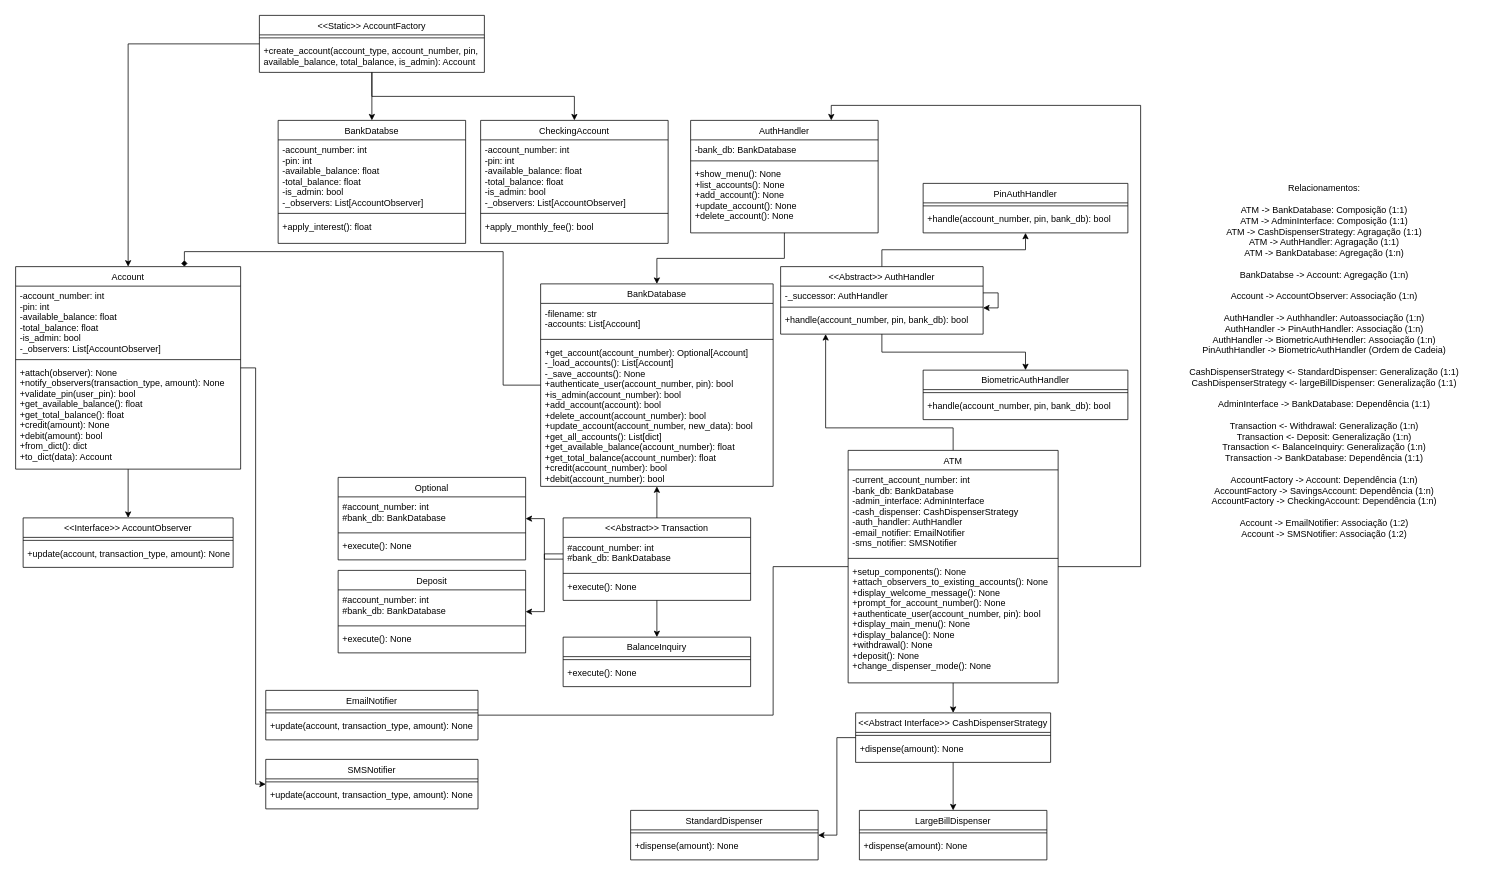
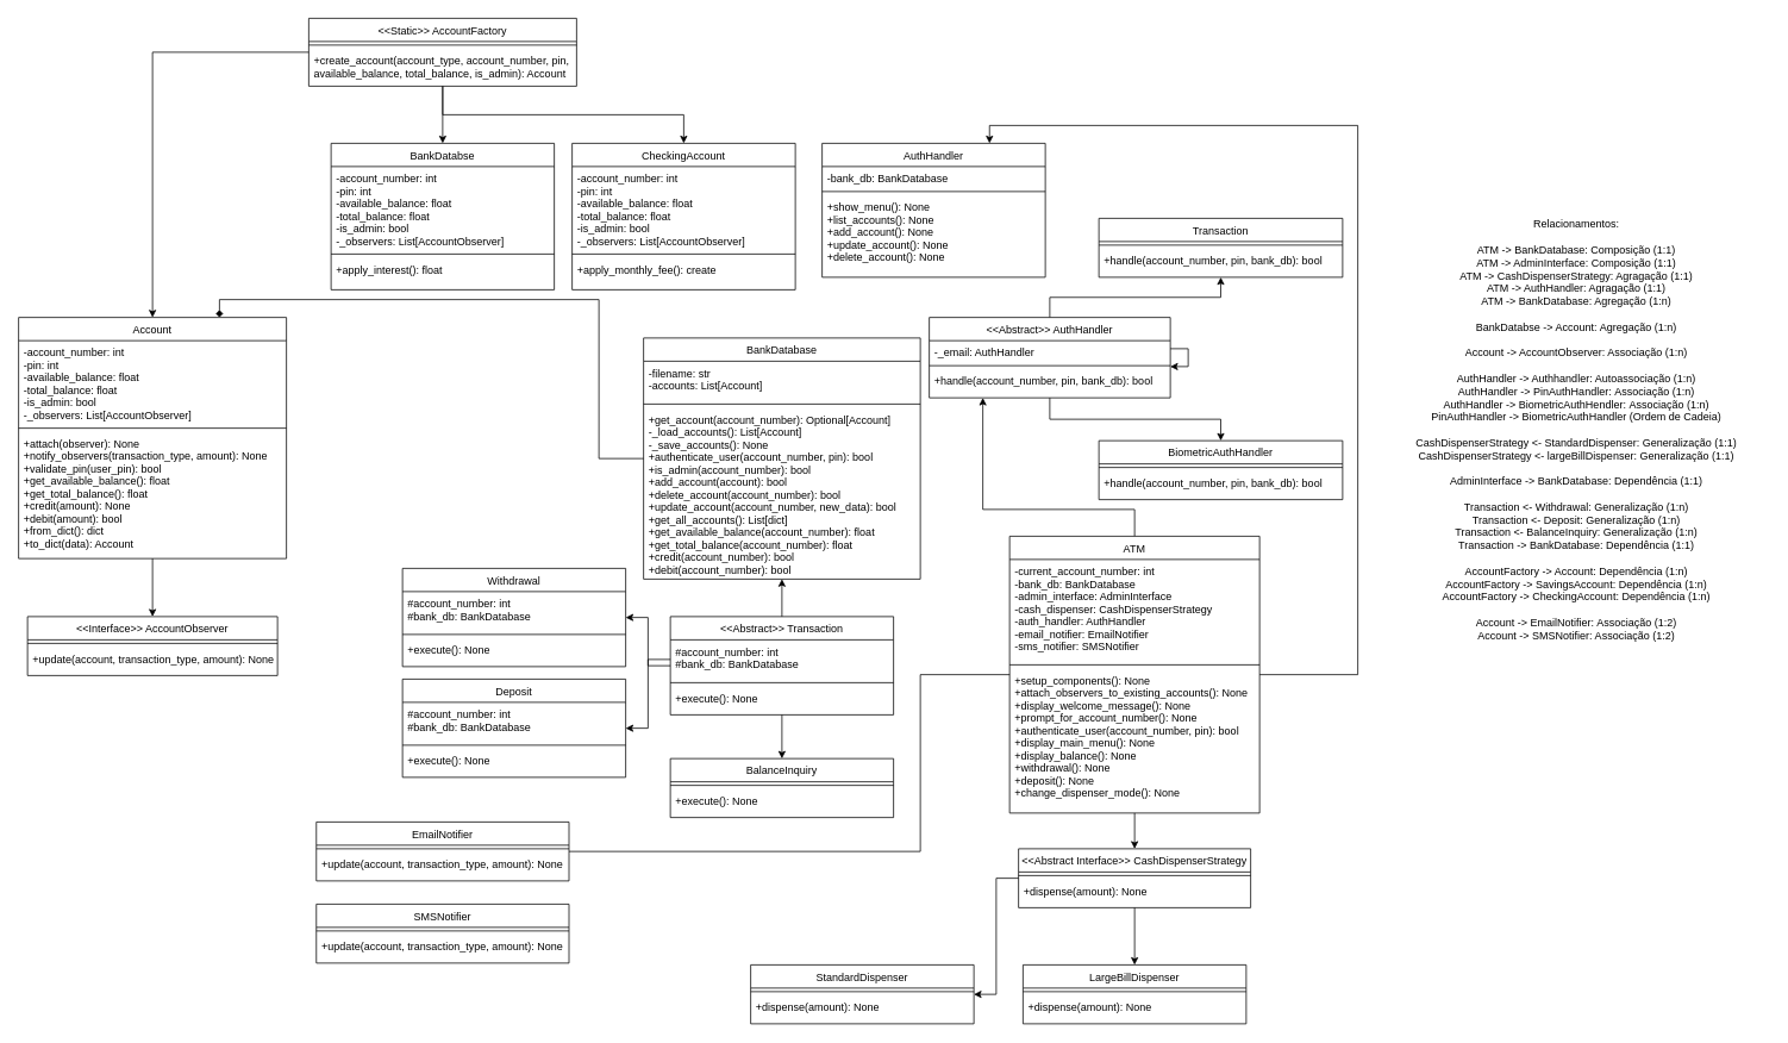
- <mxCell id="74" value="PinAuthHandler" style="swimlane;fontStyle=0;align=center;verticalAlign=top;childLayout=stackLayout;horizontal=1;startSize=26;horizontalStack=0;resizeParent=1;resizeLast=0;collapsible=1;marginBottom=0;rounded=0;shadow=0;strokeWidth=1;" vertex="1" parent="1"><mxGeometry x="1230" y="244" width="273" height="66" as="geometry"><mxRectangle x="550" y="140" width="160" height="26" as="alternateBounds" /></mxGeometry></mxCell>
+ <mxCell id="74" value="Transaction" style="swimlane;fontStyle=0;align=center;verticalAlign=top;childLayout=stackLayout;horizontal=1;startSize=26;horizontalStack=0;resizeParent=1;resizeLast=0;collapsible=1;marginBottom=0;rounded=0;shadow=0;strokeWidth=1;" vertex="1" parent="1"><mxGeometry x="1230" y="244" width="273" height="66" as="geometry"><mxRectangle x="550" y="140" width="160" height="26" as="alternateBounds" /></mxGeometry></mxCell>
- <mxCell id="27" value="+apply_monthly_fee(): bool" style="text;align=left;verticalAlign=top;spacingLeft=4;spacingRight=4;overflow=hidden;rotatable=0;points=[[0,0.5],[1,0.5]];portConstraint=eastwest;rounded=0;shadow=0;html=0;" vertex="1" parent="24"><mxGeometry y="128" width="250" height="32" as="geometry" /></mxCell>
+ <mxCell id="27" value="+apply_monthly_fee(): create" style="text;align=left;verticalAlign=top;spacingLeft=4;spacingRight=4;overflow=hidden;rotatable=0;points=[[0,0.5],[1,0.5]];portConstraint=eastwest;rounded=0;shadow=0;html=0;" vertex="1" parent="24"><mxGeometry y="128" width="250" height="32" as="geometry" /></mxCell>
- <mxCell id="52" style="edgeStyle=orthogonalEdgeStyle;rounded=0;orthogonalLoop=1;jettySize=auto;html=1;" edge="1" parent="1" source="53" target="47"><mxGeometry relative="1" as="geometry" /></mxCell>
- <mxCell id="71" value="-_successor: AuthHandler" style="text;align=left;verticalAlign=top;spacingLeft=4;spacingRight=4;overflow=hidden;rotatable=0;points=[[0,0.5],[1,0.5]];portConstraint=eastwest;rounded=0;shadow=0;html=0;" vertex="1" parent="70"><mxGeometry y="26" width="270" height="24" as="geometry" /></mxCell>
+ <mxCell id="71" value="-_email: AuthHandler" style="text;align=left;verticalAlign=top;spacingLeft=4;spacingRight=4;overflow=hidden;rotatable=0;points=[[0,0.5],[1,0.5]];portConstraint=eastwest;rounded=0;shadow=0;html=0;" vertex="1" parent="70"><mxGeometry y="26" width="270" height="24" as="geometry" /></mxCell>
- <mxCell id="35" value="Optional" style="swimlane;fontStyle=0;align=center;verticalAlign=top;childLayout=stackLayout;horizontal=1;startSize=26;horizontalStack=0;resizeParent=1;resizeLast=0;collapsible=1;marginBottom=0;rounded=0;shadow=0;strokeWidth=1;" vertex="1" parent="1"><mxGeometry x="450" y="636" width="250" height="110" as="geometry"><mxRectangle x="550" y="140" width="160" height="26" as="alternateBounds" /></mxGeometry></mxCell>
+ <mxCell id="35" value="Withdrawal" style="swimlane;fontStyle=0;align=center;verticalAlign=top;childLayout=stackLayout;horizontal=1;startSize=26;horizontalStack=0;resizeParent=1;resizeLast=0;collapsible=1;marginBottom=0;rounded=0;shadow=0;strokeWidth=1;" vertex="1" parent="1"><mxGeometry x="450" y="636" width="250" height="110" as="geometry"><mxRectangle x="550" y="140" width="160" height="26" as="alternateBounds" /></mxGeometry></mxCell>
- <mxCell id="3" style="edgeStyle=orthogonalEdgeStyle;rounded=0;orthogonalLoop=1;jettySize=auto;html=1;entryX=0;entryY=0.5;entryDx=0;entryDy=0;" edge="1" parent="1" source="4" target="11"><mxGeometry relative="1" as="geometry"><Array as="points"><mxPoint x="340" y="490" /><mxPoint x="340" y="1045" /></Array></mxGeometry></mxCell>
